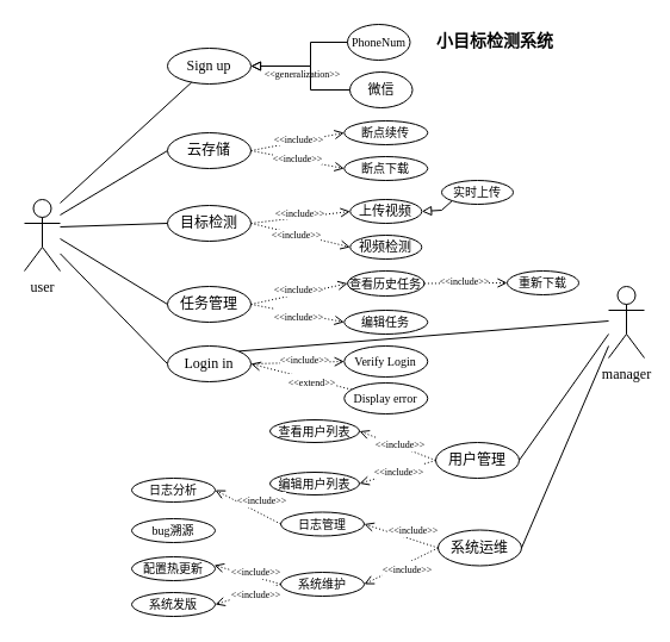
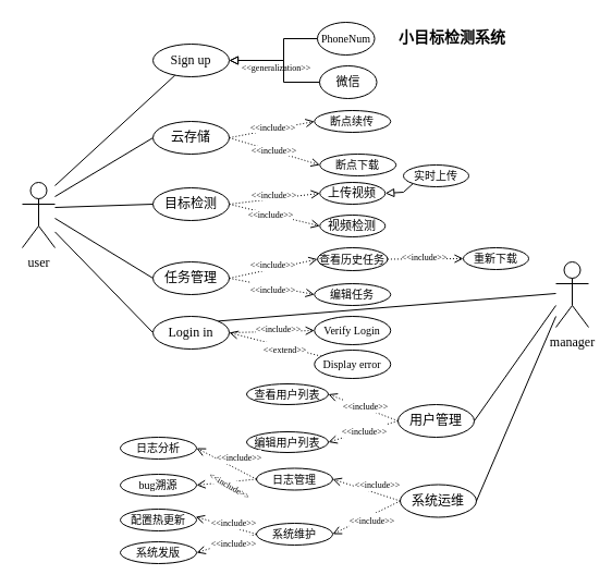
- <mxCell id="55" value="断点下载" style="ellipse;whiteSpace=wrap;html=1;fontSize=10;fontFamily=宋体;" parent="1" vertex="1"><mxGeometry x="288.25" y="131" width="70" height="20" as="geometry" /></mxCell>
+ <mxCell id="55" value="断点下载" style="ellipse;whiteSpace=wrap;html=1;fontSize=10;fontFamily=宋体;" parent="1" vertex="1"><mxGeometry x="293.25" y="141" width="70" height="20" as="geometry" /></mxCell>
+ <mxCell id="71" style="rounded=0;orthogonalLoop=1;jettySize=auto;html=1;entryX=1;entryY=0.5;entryDx=0;entryDy=0;dashed=1;strokeColor=default;align=center;verticalAlign=middle;fontFamily=宋体;fontSize=11;fontColor=default;labelBackgroundColor=default;endArrow=open;endFill=0;dashPattern=1 2;exitX=0;exitY=0.5;exitDx=0;exitDy=0;" parent="1" source="22" target="42" edge="1"><mxGeometry relative="1" as="geometry"><mxPoint x="230" y="440" as="sourcePoint" /><mxPoint x="210" y="421" as="targetPoint" /></mxGeometry></mxCell>
+ <mxCell id="72" value="&lt;span style=&quot;font-size: 8px;&quot;&gt;&amp;lt;&amp;lt;include&amp;gt;&amp;gt;&lt;/span&gt;" style="edgeLabel;html=1;align=center;verticalAlign=middle;resizable=0;points=[];rotation=30;fontFamily=Times New Roman;" parent="71" vertex="1" connectable="0"><mxGeometry x="0.225" relative="1" as="geometry"><mxPoint x="10" y="1" as="offset" /></mxGeometry></mxCell>
